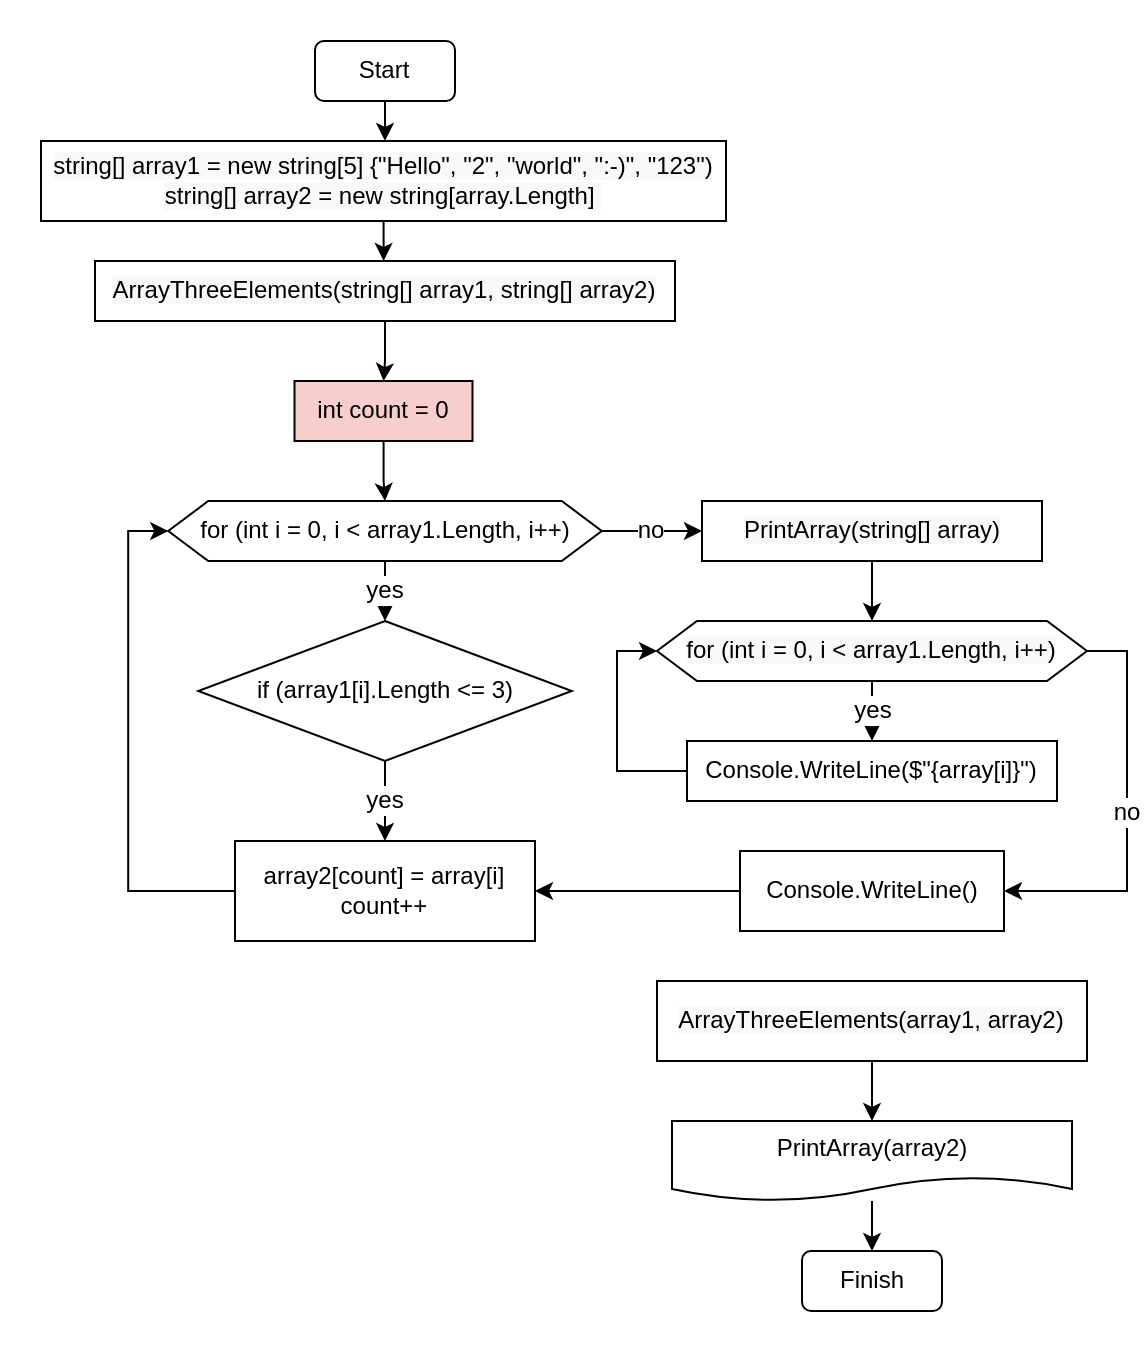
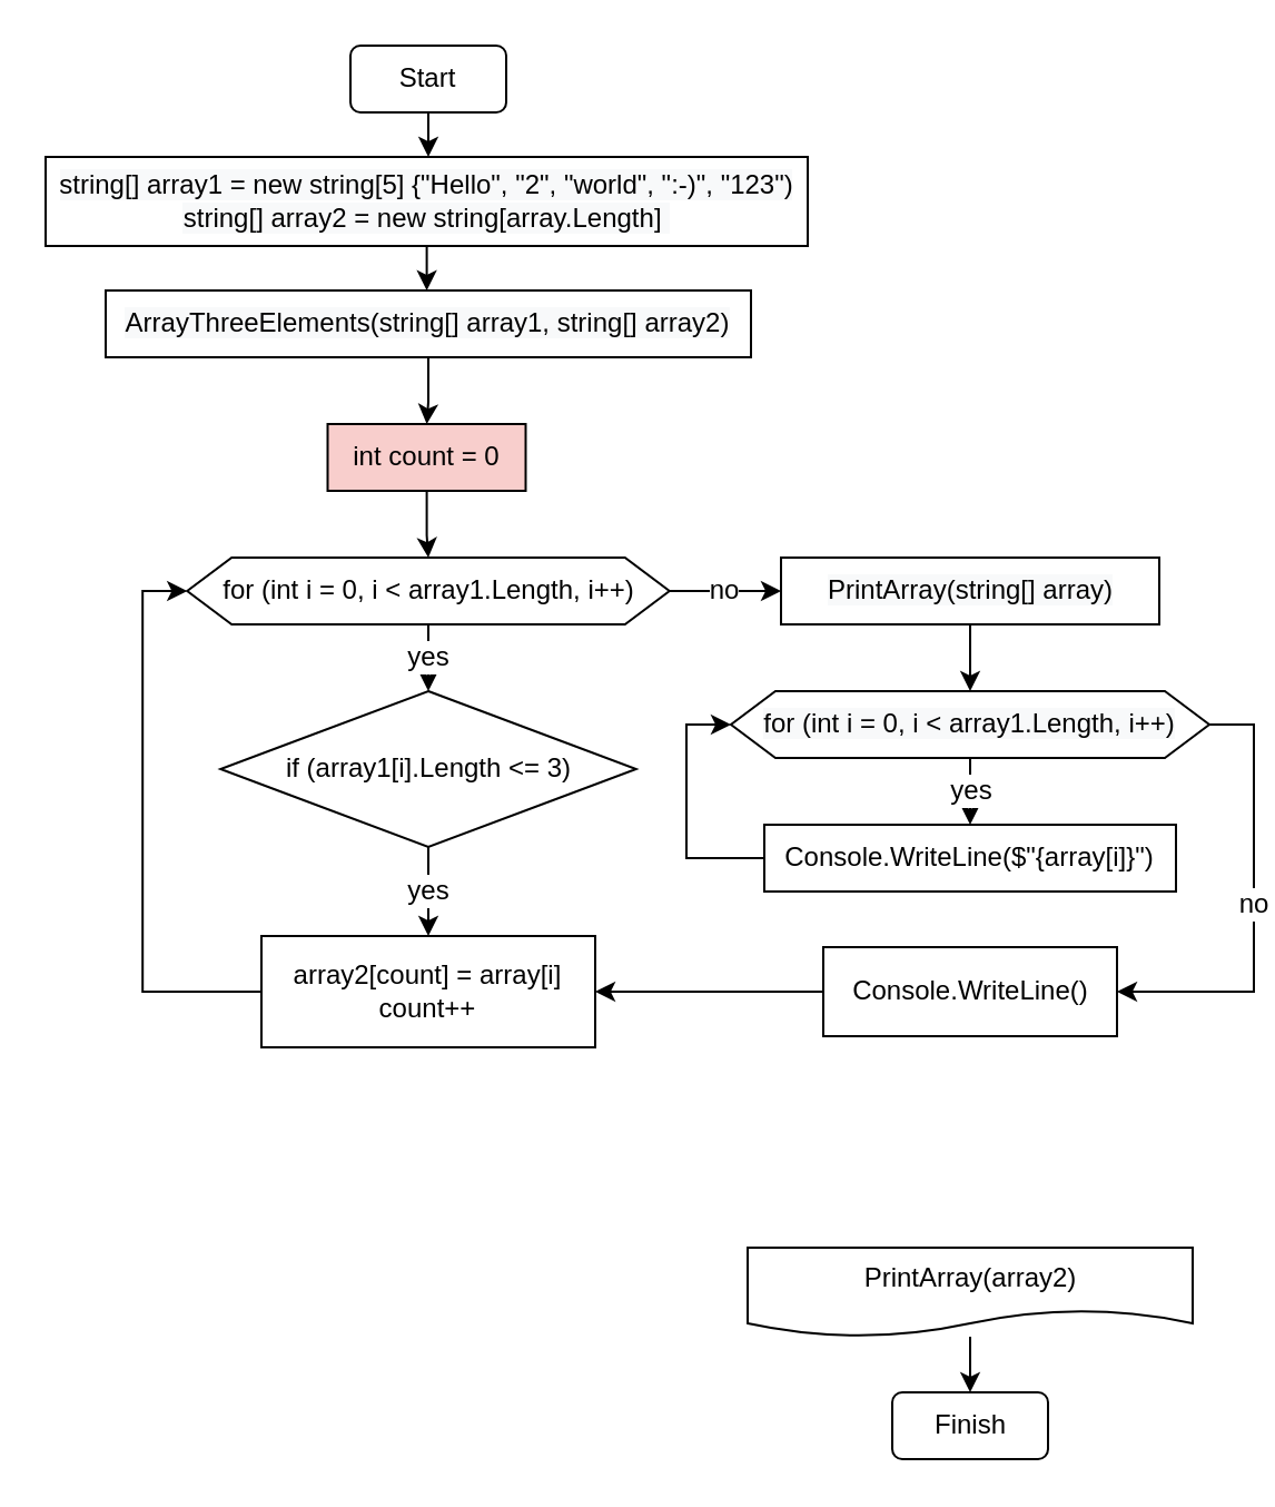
- <mxCell id="30" value="&lt;span style=&quot;color: rgb(0, 0, 0); font-family: Helvetica; font-size: 12px; font-style: normal; font-variant-ligatures: normal; font-variant-caps: normal; font-weight: 400; letter-spacing: normal; orphans: 2; text-align: center; text-indent: 0px; text-transform: none; widows: 2; word-spacing: 0px; -webkit-text-stroke-width: 0px; background-color: rgb(248, 249, 250); text-decoration-thickness: initial; text-decoration-style: initial; text-decoration-color: initial; float: none; display: inline !important;&quot;&gt;ArrayThreeElements(array1, array2)&lt;/span&gt;" style="rounded=0;whiteSpace=wrap;html=1;fontSize=12;" vertex="1" parent="1"><mxGeometry x="328" y="490" width="215" height="40" as="geometry" /></mxCell>
- <mxCell id="29" style="edgeStyle=orthogonalEdgeStyle;rounded=0;orthogonalLoop=1;jettySize=auto;html=1;exitX=0.5;exitY=1;exitDx=0;exitDy=0;entryX=0.5;entryY=0;entryDx=0;entryDy=0;fontSize=12;" edge="1" parent="1" source="30" target="10"><mxGeometry relative="1" as="geometry" /></mxCell>
